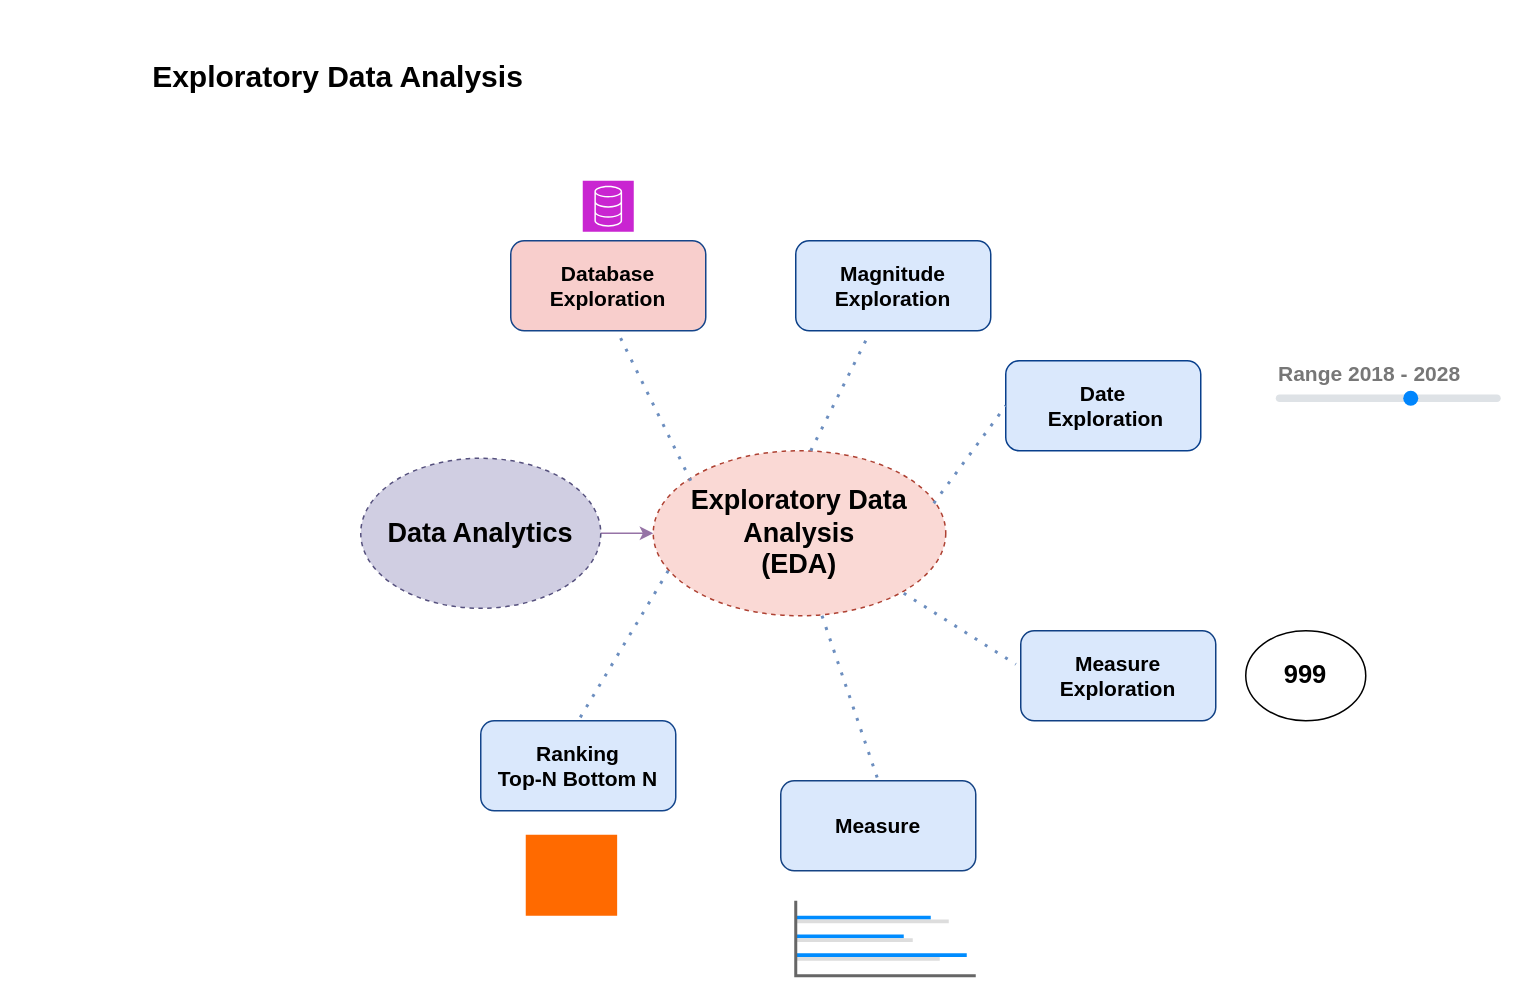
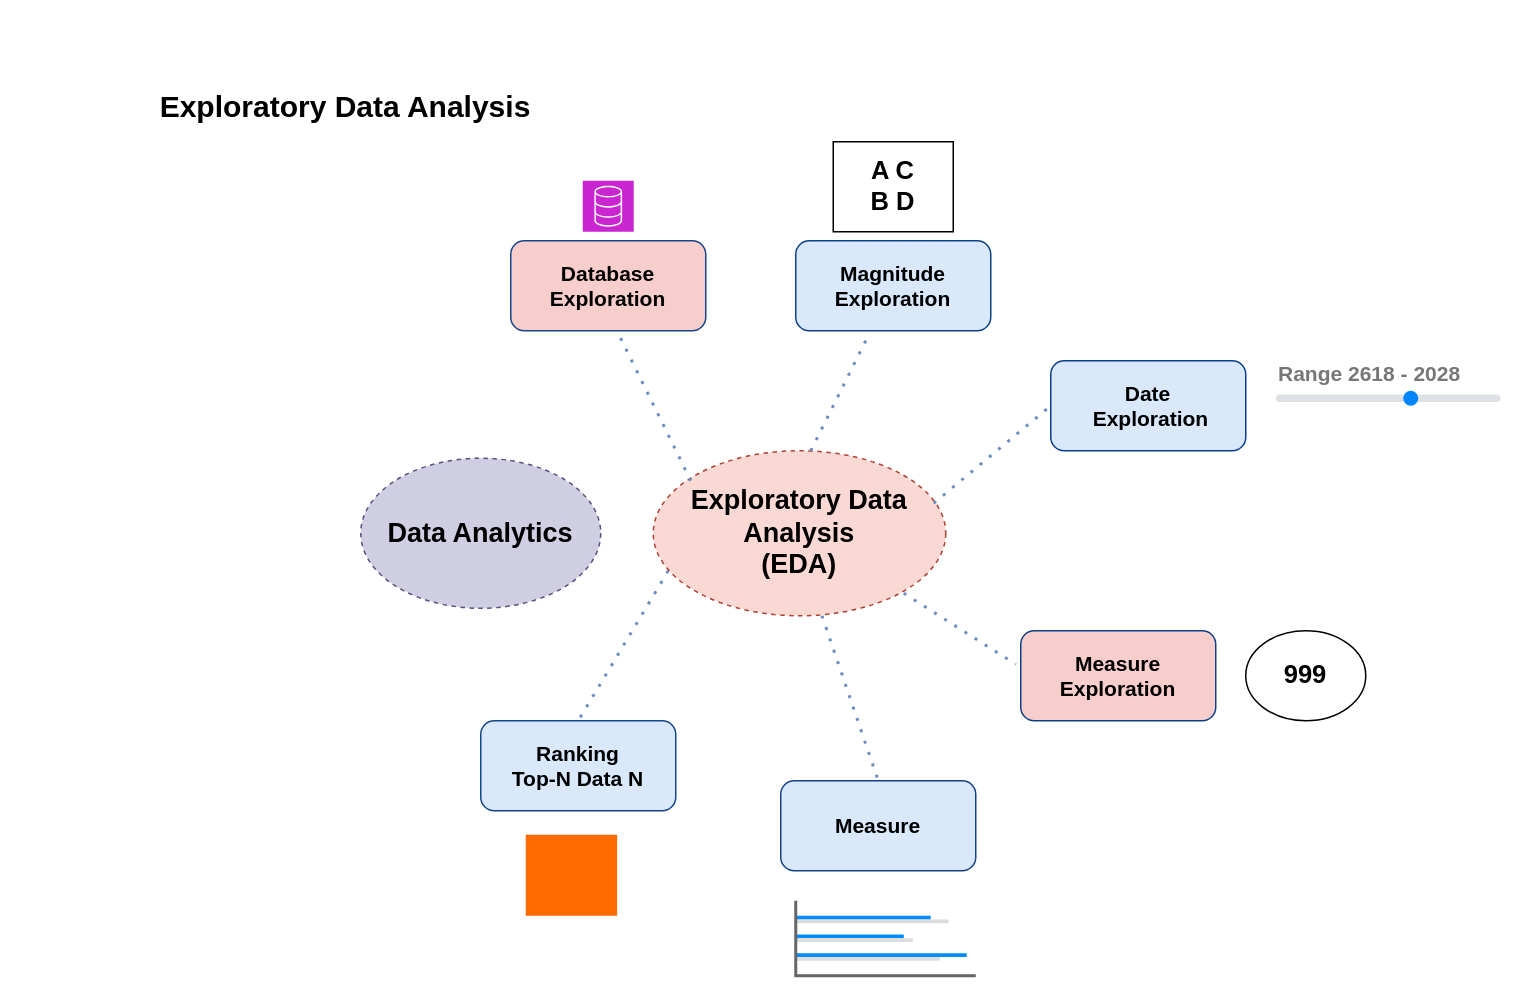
- <mxCell id="23" value="&lt;font style=&quot;font-size: 20px;&quot;&gt;&lt;b&gt;Exploratory Data Analysis&lt;/b&gt;&lt;/font&gt;" style="rounded=1;whiteSpace=wrap;html=1;fillColor=none;strokeColor=none;" vertex="1" parent="1"><mxGeometry x="20" y="20" width="410" height="60" as="geometry" /></mxCell>
+ <mxCell id="23" value="&lt;font style=&quot;font-size: 20px;&quot;&gt;&lt;b&gt;Exploratory Data Analysis&lt;/b&gt;&lt;/font&gt;" style="rounded=1;whiteSpace=wrap;html=1;fillColor=none;strokeColor=none;" vertex="1" parent="1"><mxGeometry x="25" y="40" width="410" height="60" as="geometry" /></mxCell>
+ <mxCell id="16" value="&lt;span style=&quot;font-size: 17px;&quot;&gt;&lt;b&gt;A C&lt;/b&gt;&lt;/span&gt;&lt;div&gt;&lt;span style=&quot;font-size: 17px;&quot;&gt;&lt;b&gt;B D&lt;/b&gt;&lt;/span&gt;&lt;/div&gt;" style="rounded=0;whiteSpace=wrap;html=1;fillColor=none;strokeColor=default;" vertex="1" parent="1"><mxGeometry x="555" y="94" width="80" height="60" as="geometry" /></mxCell>
- <mxCell id="11" value="&lt;b&gt;Range 2018 - 2028&lt;/b&gt;" style="html=1;shadow=0;dashed=0;shape=mxgraph.bootstrap.rangeInput;dx=0.6;strokeColor=#0085FC;fillColor=#DEE2E6;fontColor=#777777;whiteSpace=wrap;align=left;verticalAlign=bottom;fontStyle=0;fontSize=14;labelPosition=center;verticalLabelPosition=top;" vertex="1" parent="1"><mxGeometry x="850" y="260" width="150" height="10" as="geometry" /></mxCell>
+ <mxCell id="11" value="&lt;b&gt;Range 2618 - 2028&lt;/b&gt;" style="html=1;shadow=0;dashed=0;shape=mxgraph.bootstrap.rangeInput;dx=0.6;strokeColor=#0085FC;fillColor=#DEE2E6;fontColor=#777777;whiteSpace=wrap;align=left;verticalAlign=bottom;fontStyle=0;fontSize=14;labelPosition=center;verticalLabelPosition=top;" vertex="1" parent="1"><mxGeometry x="850" y="260" width="150" height="10" as="geometry" /></mxCell>
- <mxCell id="7" value="&lt;b&gt;&lt;font style=&quot;font-size: 14px;&quot;&gt;Date&lt;/font&gt;&lt;/b&gt;&lt;div&gt;&lt;b&gt;&lt;font style=&quot;font-size: 14px;&quot;&gt;&amp;nbsp;Exploration&lt;/font&gt;&lt;/b&gt;&lt;/div&gt;" style="rounded=1;whiteSpace=wrap;html=1;fillColor=#dae8fc;strokeColor=light-dark(#083f8c, #5c79a3);" vertex="1" parent="1"><mxGeometry x="670" y="240" width="130" height="60" as="geometry" /></mxCell>
+ <mxCell id="7" value="&lt;b&gt;&lt;font style=&quot;font-size: 14px;&quot;&gt;Date&lt;/font&gt;&lt;/b&gt;&lt;div&gt;&lt;b&gt;&lt;font style=&quot;font-size: 14px;&quot;&gt;&amp;nbsp;Exploration&lt;/font&gt;&lt;/b&gt;&lt;/div&gt;" style="rounded=1;whiteSpace=wrap;html=1;fillColor=#dae8fc;strokeColor=light-dark(#083f8c, #5c79a3);" vertex="1" parent="1"><mxGeometry x="700" y="240" width="130" height="60" as="geometry" /></mxCell>
- <mxCell id="2" style="edgeStyle=orthogonalEdgeStyle;rounded=0;orthogonalLoop=1;jettySize=auto;html=1;fillColor=#e1d5e7;strokeColor=#9673a6;" edge="1" parent="1" source="3" target="4"><mxGeometry relative="1" as="geometry" /></mxCell>
- <mxCell id="8" value="&lt;b&gt;&lt;font style=&quot;font-size: 14px;&quot;&gt;Measure Exploration&lt;/font&gt;&lt;/b&gt;" style="rounded=1;whiteSpace=wrap;html=1;fillColor=#dae8fc;strokeColor=light-dark(#104084, #5c79a3);" vertex="1" parent="1"><mxGeometry x="680" y="420" width="130" height="60" as="geometry" /></mxCell>
+ <mxCell id="8" value="&lt;b&gt;&lt;font style=&quot;font-size: 14px;&quot;&gt;Measure Exploration&lt;/font&gt;&lt;/b&gt;" style="rounded=1;whiteSpace=wrap;html=1;fillColor=#f8cecc;strokeColor=light-dark(#104084, #5c79a3);" vertex="1" parent="1"><mxGeometry x="680" y="420" width="130" height="60" as="geometry" /></mxCell>
- <mxCell id="10" value="&lt;span style=&quot;font-size: 14px;&quot;&gt;&lt;b&gt;Ranking&lt;/b&gt;&lt;/span&gt;&lt;div&gt;&lt;span style=&quot;font-size: 14px;&quot;&gt;&lt;b&gt;Top-N Bottom N&lt;/b&gt;&lt;/span&gt;&lt;/div&gt;" style="rounded=1;whiteSpace=wrap;html=1;fillColor=#dae8fc;strokeColor=light-dark(#13458b, #5c79a3);" vertex="1" parent="1"><mxGeometry x="320" y="480" width="130" height="60" as="geometry" /></mxCell>
+ <mxCell id="10" value="&lt;span style=&quot;font-size: 14px;&quot;&gt;&lt;b&gt;Ranking&lt;/b&gt;&lt;/span&gt;&lt;div&gt;&lt;span style=&quot;font-size: 14px;&quot;&gt;&lt;b&gt;Top-N Data N&lt;/b&gt;&lt;/span&gt;&lt;/div&gt;" style="rounded=1;whiteSpace=wrap;html=1;fillColor=#dae8fc;strokeColor=light-dark(#13458b, #5c79a3);" vertex="1" parent="1"><mxGeometry x="320" y="480" width="130" height="60" as="geometry" /></mxCell>
